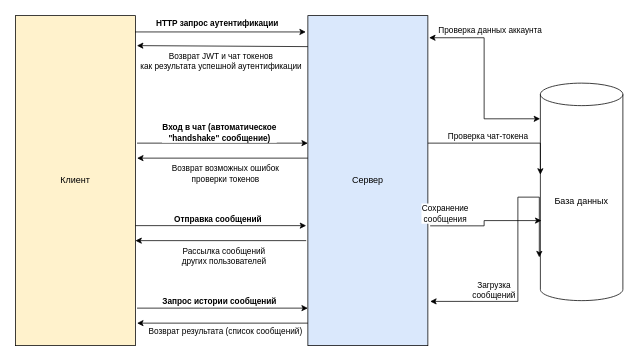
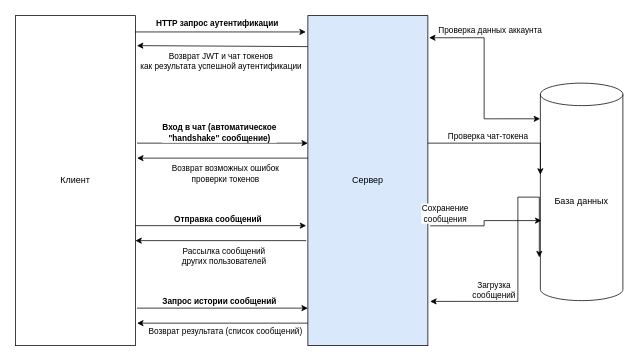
- <mxCell id="2" value="Клиент" style="rounded=0;whiteSpace=wrap;html=1;fillColor=#fff2cc;" parent="1" vertex="1"><mxGeometry x="20" y="20" width="160" height="440" as="geometry" /></mxCell>
+ <mxCell id="2" value="Клиент" style="rounded=0;whiteSpace=wrap;html=1;" parent="1" vertex="1"><mxGeometry x="20" y="20" width="160" height="440" as="geometry" /></mxCell>
